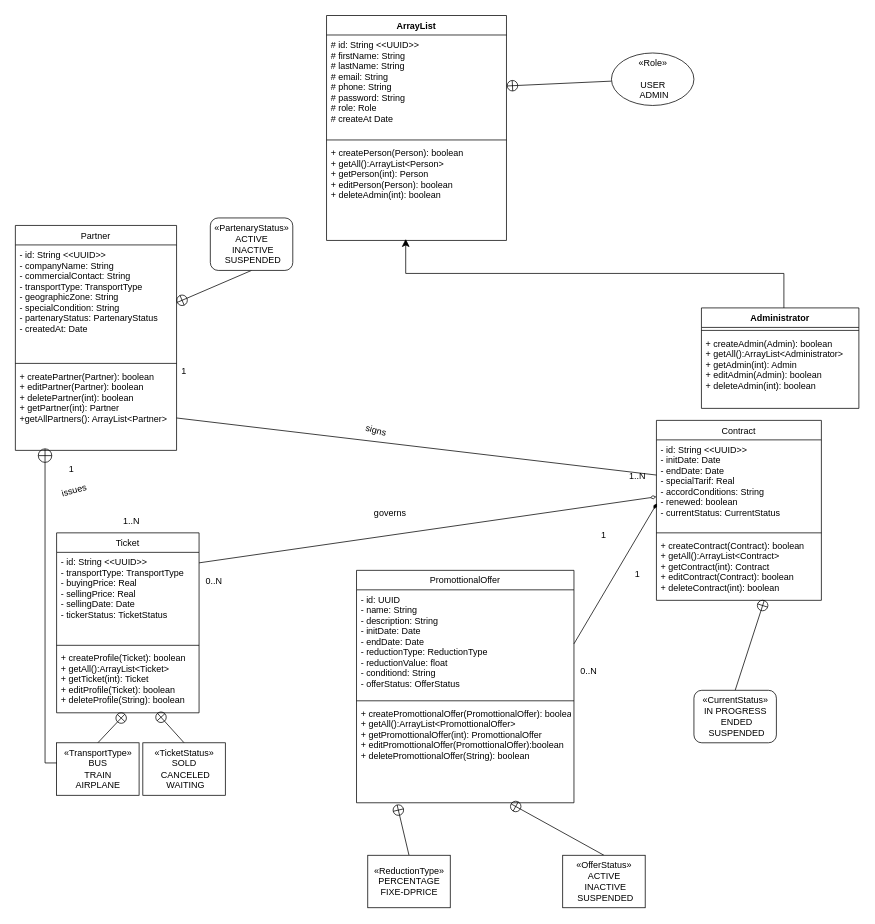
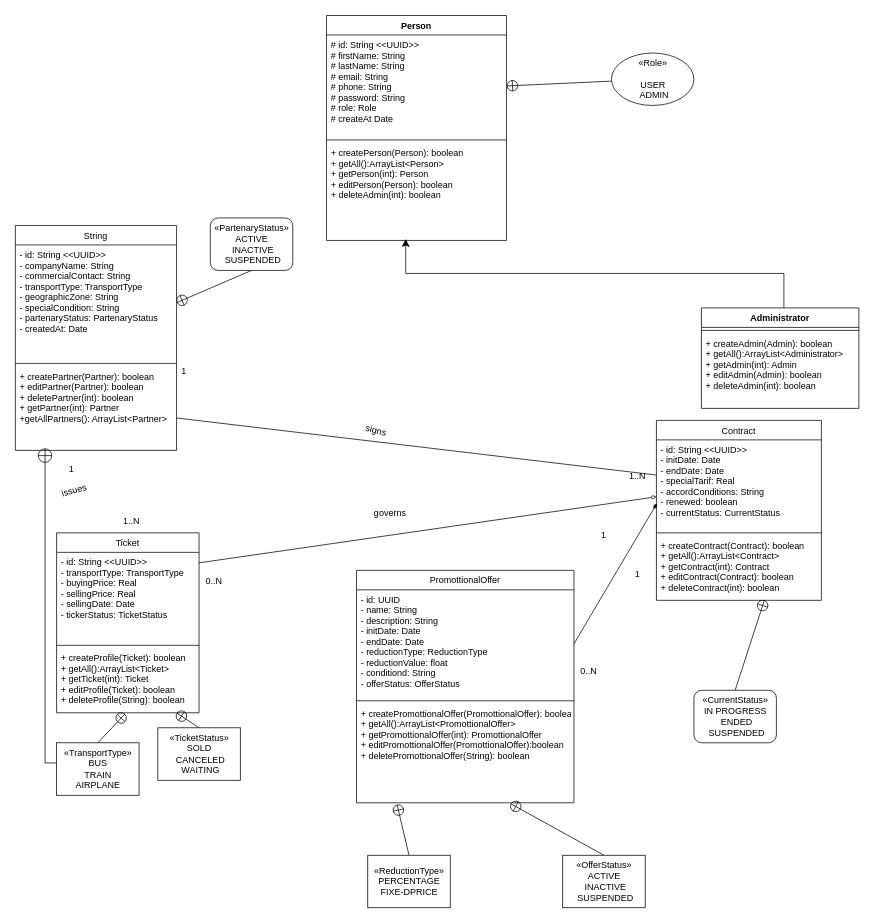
- <mxCell id="48" value="ArrayList" style="swimlane;fontStyle=1;align=center;verticalAlign=top;childLayout=stackLayout;horizontal=1;startSize=26;horizontalStack=0;resizeParent=1;resizeParentMax=0;resizeLast=0;collapsible=1;marginBottom=0;" vertex="1" parent="1"><mxGeometry x="435" y="20" width="240" height="300" as="geometry" /></mxCell>
+ <mxCell id="48" value="Person" style="swimlane;fontStyle=1;align=center;verticalAlign=top;childLayout=stackLayout;horizontal=1;startSize=26;horizontalStack=0;resizeParent=1;resizeParentMax=0;resizeLast=0;collapsible=1;marginBottom=0;" vertex="1" parent="1"><mxGeometry x="435" y="20" width="240" height="300" as="geometry" /></mxCell>
- <mxCell id="2" value="Partner" style="swimlane;fontStyle=0;align=center;verticalAlign=top;childLayout=stackLayout;horizontal=1;startSize=26;horizontalStack=0;resizeParent=1;resizeParentMax=0;resizeLast=0;collapsible=1;marginBottom=0;" parent="1" vertex="1"><mxGeometry x="20" y="300" width="215" height="300" as="geometry" /></mxCell>
+ <mxCell id="2" value="String" style="swimlane;fontStyle=0;align=center;verticalAlign=top;childLayout=stackLayout;horizontal=1;startSize=26;horizontalStack=0;resizeParent=1;resizeParentMax=0;resizeLast=0;collapsible=1;marginBottom=0;" parent="1" vertex="1"><mxGeometry x="20" y="300" width="215" height="300" as="geometry" /></mxCell>
- <mxCell id="22" value="«TicketStatus»&lt;br&gt;SOLD&lt;br&gt;&amp;nbsp;CANCELED&lt;br&gt;&amp;nbsp;WAITING" style="html=1;" parent="1" vertex="1"><mxGeometry x="190" y="990" width="110" height="70" as="geometry" /></mxCell>
+ <mxCell id="22" value="«TicketStatus»&lt;br&gt;SOLD&lt;br&gt;&amp;nbsp;CANCELED&lt;br&gt;&amp;nbsp;WAITING" style="html=1;" parent="1" vertex="1"><mxGeometry x="210" y="970" width="110" height="70" as="geometry" /></mxCell>
